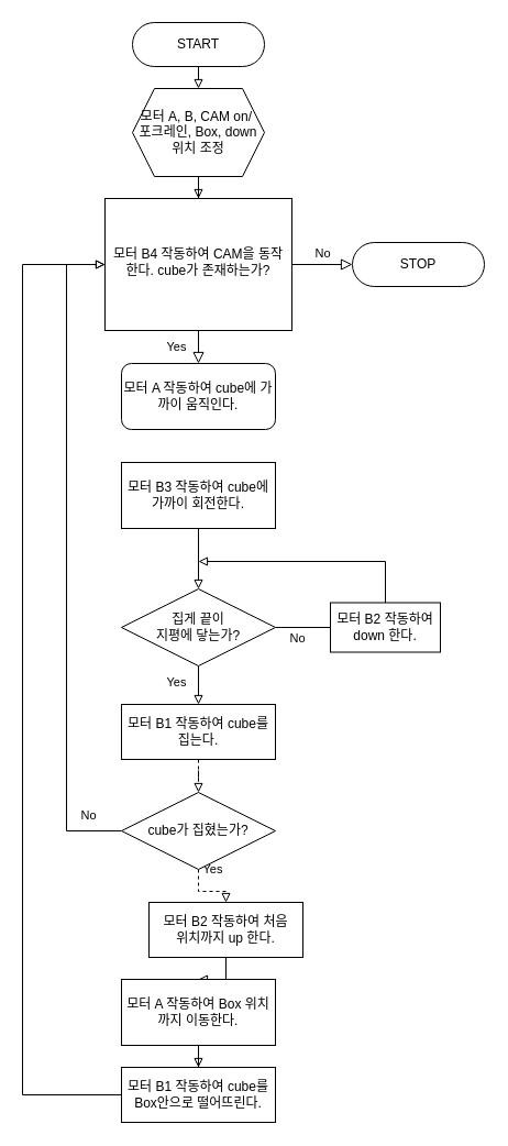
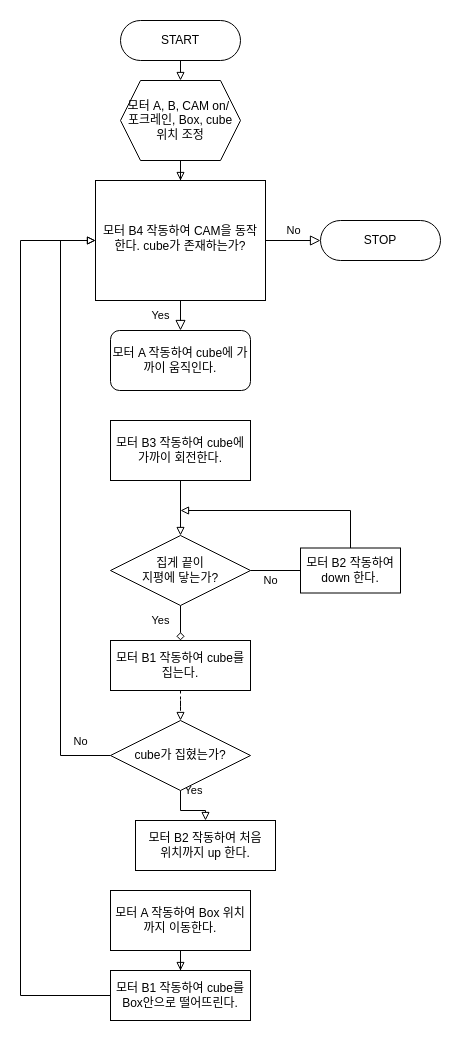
- <mxCell id="10" value="모터 A, B, CAM on/&amp;nbsp;&lt;br&gt;포크레인, Box, down 위치 조정" style="shape=hexagon;perimeter=hexagonPerimeter2;whiteSpace=wrap;html=1;fixedSize=1;" parent="1" vertex="1"><mxGeometry x="120" y="80" width="120" height="80" as="geometry" /></mxCell>
+ <mxCell id="10" value="모터 A, B, CAM on/&amp;nbsp;&lt;br&gt;포크레인, Box, cube 위치 조정" style="shape=hexagon;perimeter=hexagonPerimeter2;whiteSpace=wrap;html=1;fixedSize=1;" parent="1" vertex="1"><mxGeometry x="120" y="80" width="120" height="80" as="geometry" /></mxCell>
- <mxCell id="15" value="Yes" style="edgeStyle=orthogonalEdgeStyle;rounded=0;orthogonalLoop=1;jettySize=auto;html=1;entryX=0.5;entryY=0;entryDx=0;entryDy=0;endArrow=block;endFill=0;" parent="1" source="16" target="13" edge="1"><mxGeometry x="0.111" y="-20" relative="1" as="geometry"><mxPoint as="offset" /></mxGeometry></mxCell>
+ <mxCell id="15" value="Yes" style="edgeStyle=orthogonalEdgeStyle;rounded=0;orthogonalLoop=1;jettySize=auto;html=1;entryX=0.5;entryY=0;entryDx=0;entryDy=0;endArrow=diamond;endFill=0;" parent="1" source="16" target="13" edge="1"><mxGeometry x="0.111" y="-20" relative="1" as="geometry"><mxPoint as="offset" /></mxGeometry></mxCell>
- <mxCell id="21" value="Yes" style="edgeStyle=orthogonalEdgeStyle;rounded=0;orthogonalLoop=1;jettySize=auto;html=1;endArrow=block;endFill=0;dashed=1;" parent="1" source="22" target="24" edge="1"><mxGeometry x="0.2" y="20" relative="1" as="geometry"><mxPoint as="offset" /></mxGeometry></mxCell>
+ <mxCell id="21" value="Yes" style="edgeStyle=orthogonalEdgeStyle;rounded=0;orthogonalLoop=1;jettySize=auto;html=1;endArrow=block;endFill=0;" parent="1" source="22" target="24" edge="1"><mxGeometry x="0.2" y="20" relative="1" as="geometry"><mxPoint as="offset" /></mxGeometry></mxCell>
- <mxCell id="23" value="" style="edgeStyle=orthogonalEdgeStyle;rounded=0;orthogonalLoop=1;jettySize=auto;html=1;endArrow=block;endFill=0;" parent="1" source="24" target="26" edge="1"><mxGeometry relative="1" as="geometry" /></mxCell>
